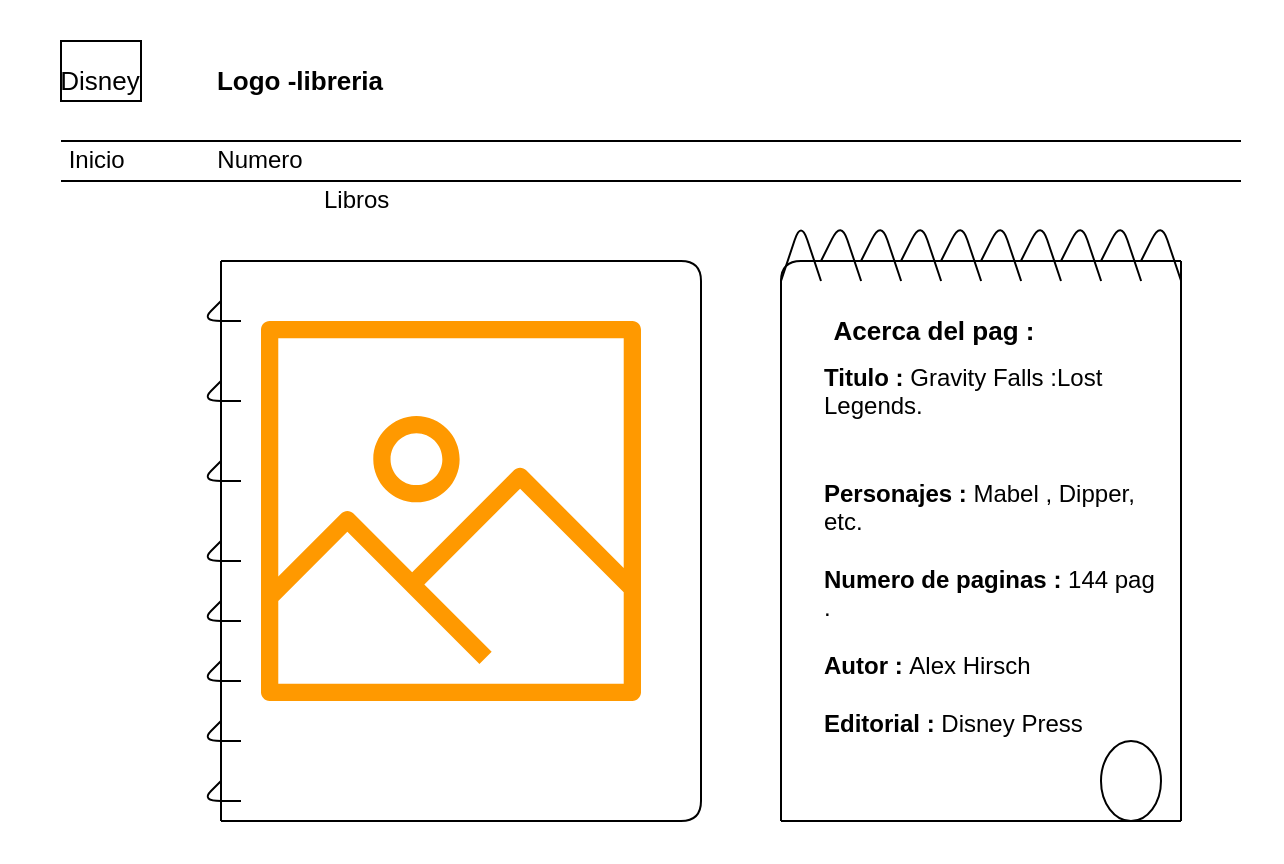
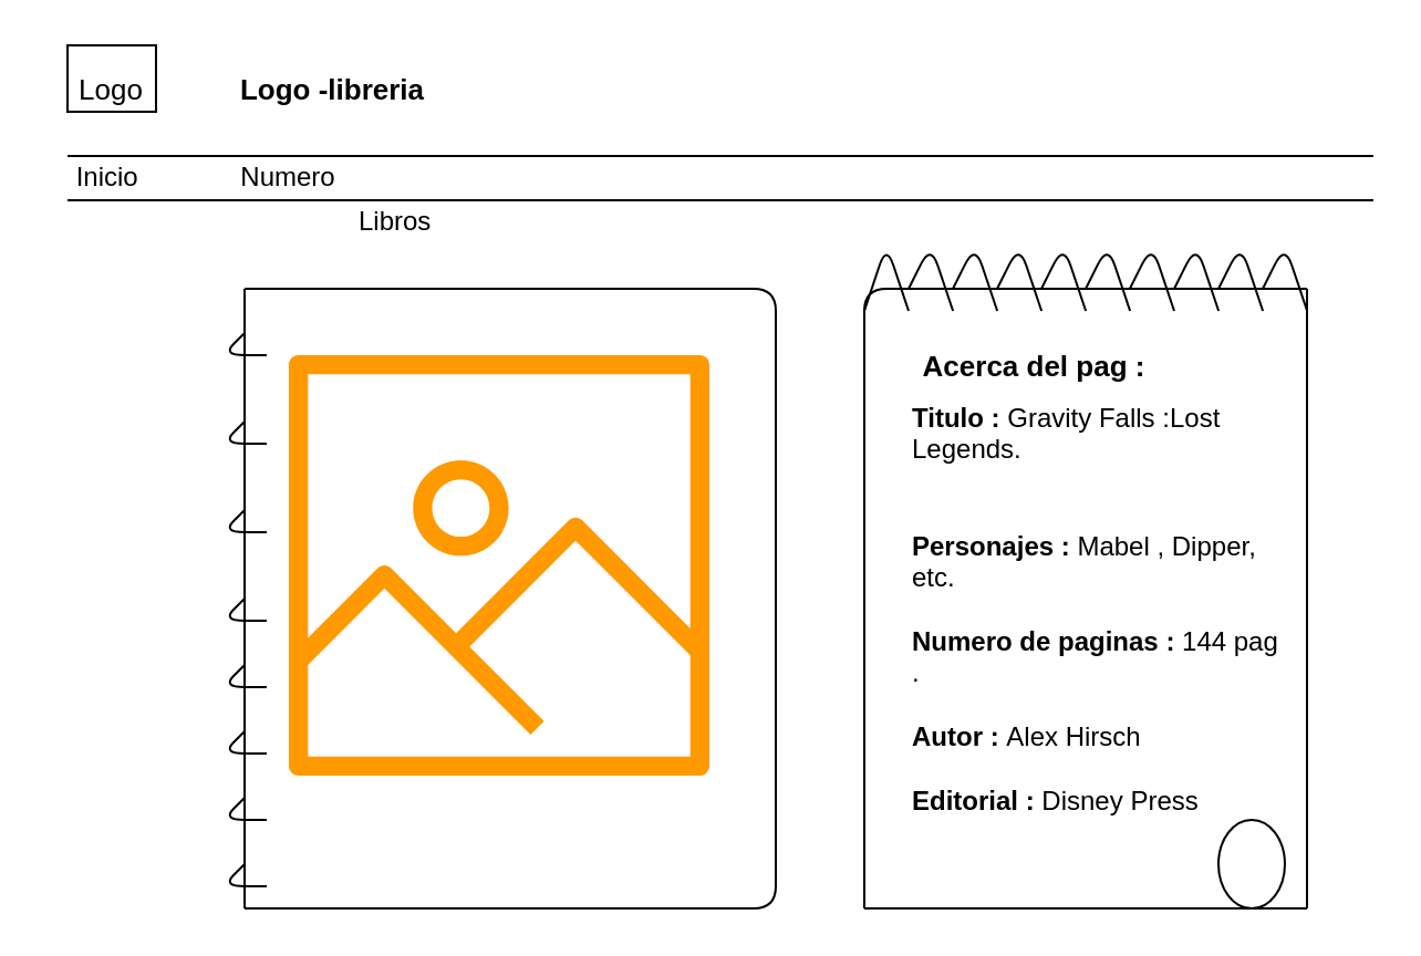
- <mxCell id="8" value="&lt;font style=&quot;font-size: 13px&quot;&gt;Disney&lt;/font&gt;" style="text;html=1;strokeColor=none;fillColor=none;align=center;verticalAlign=middle;whiteSpace=wrap;rounded=0;" parent="1" vertex="1"><mxGeometry x="20" y="25" width="60" height="30" as="geometry" /></mxCell>
+ <mxCell id="8" value="&lt;font style=&quot;font-size: 13px&quot;&gt;Logo&lt;/font&gt;" style="text;html=1;strokeColor=none;fillColor=none;align=center;verticalAlign=middle;whiteSpace=wrap;rounded=0;" parent="1" vertex="1"><mxGeometry x="20" y="25" width="60" height="30" as="geometry" /></mxCell>
